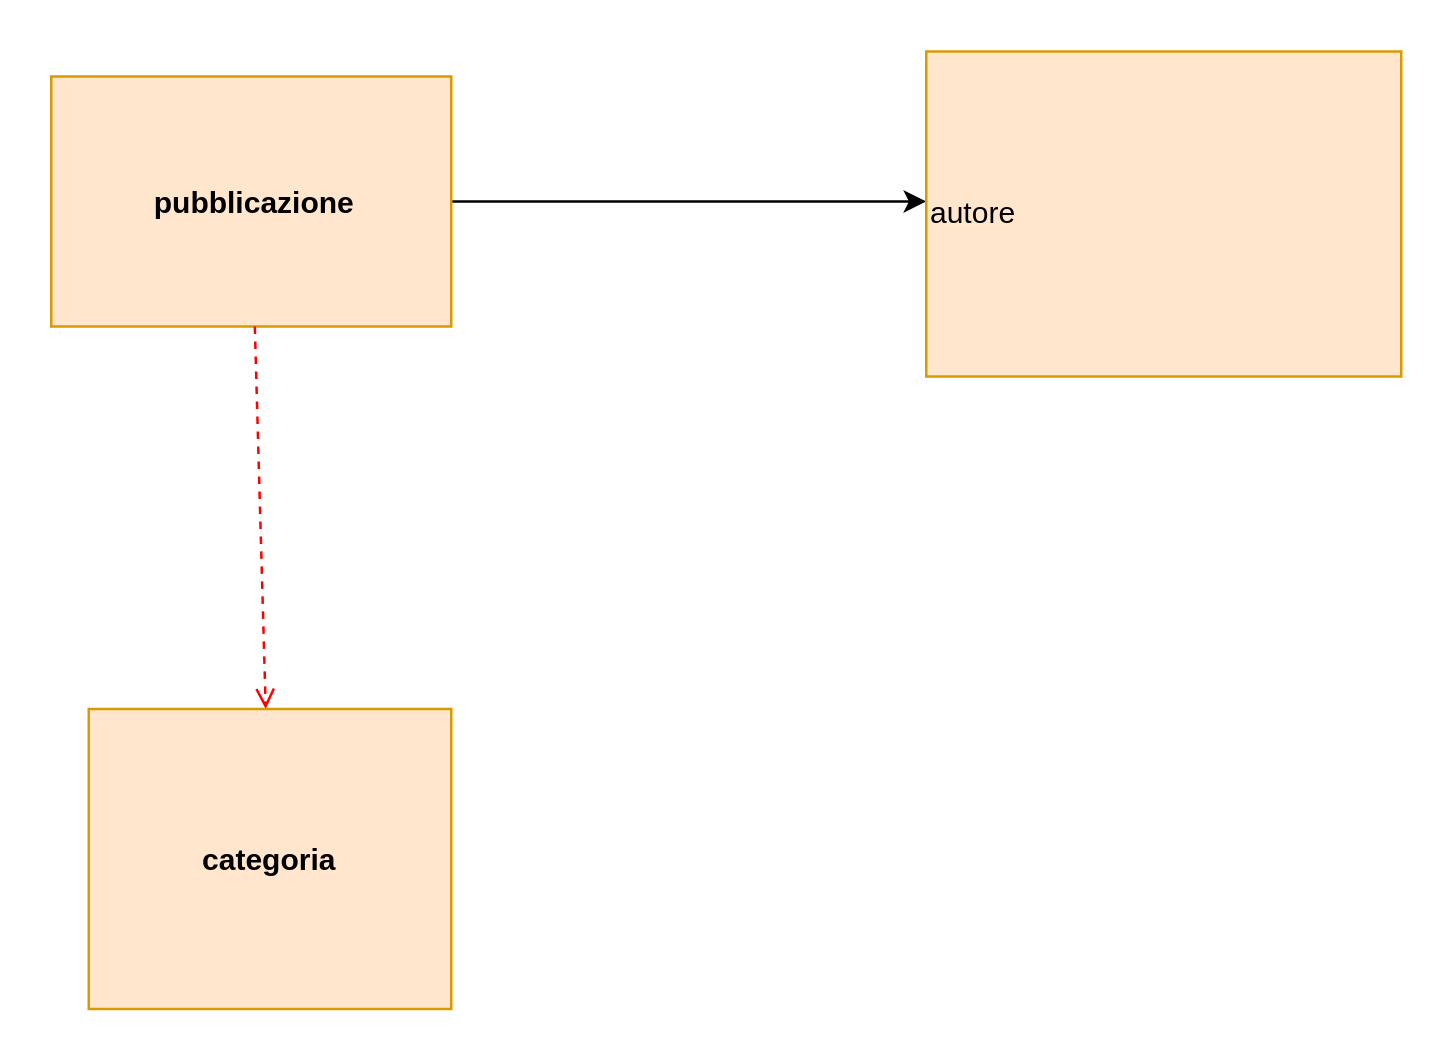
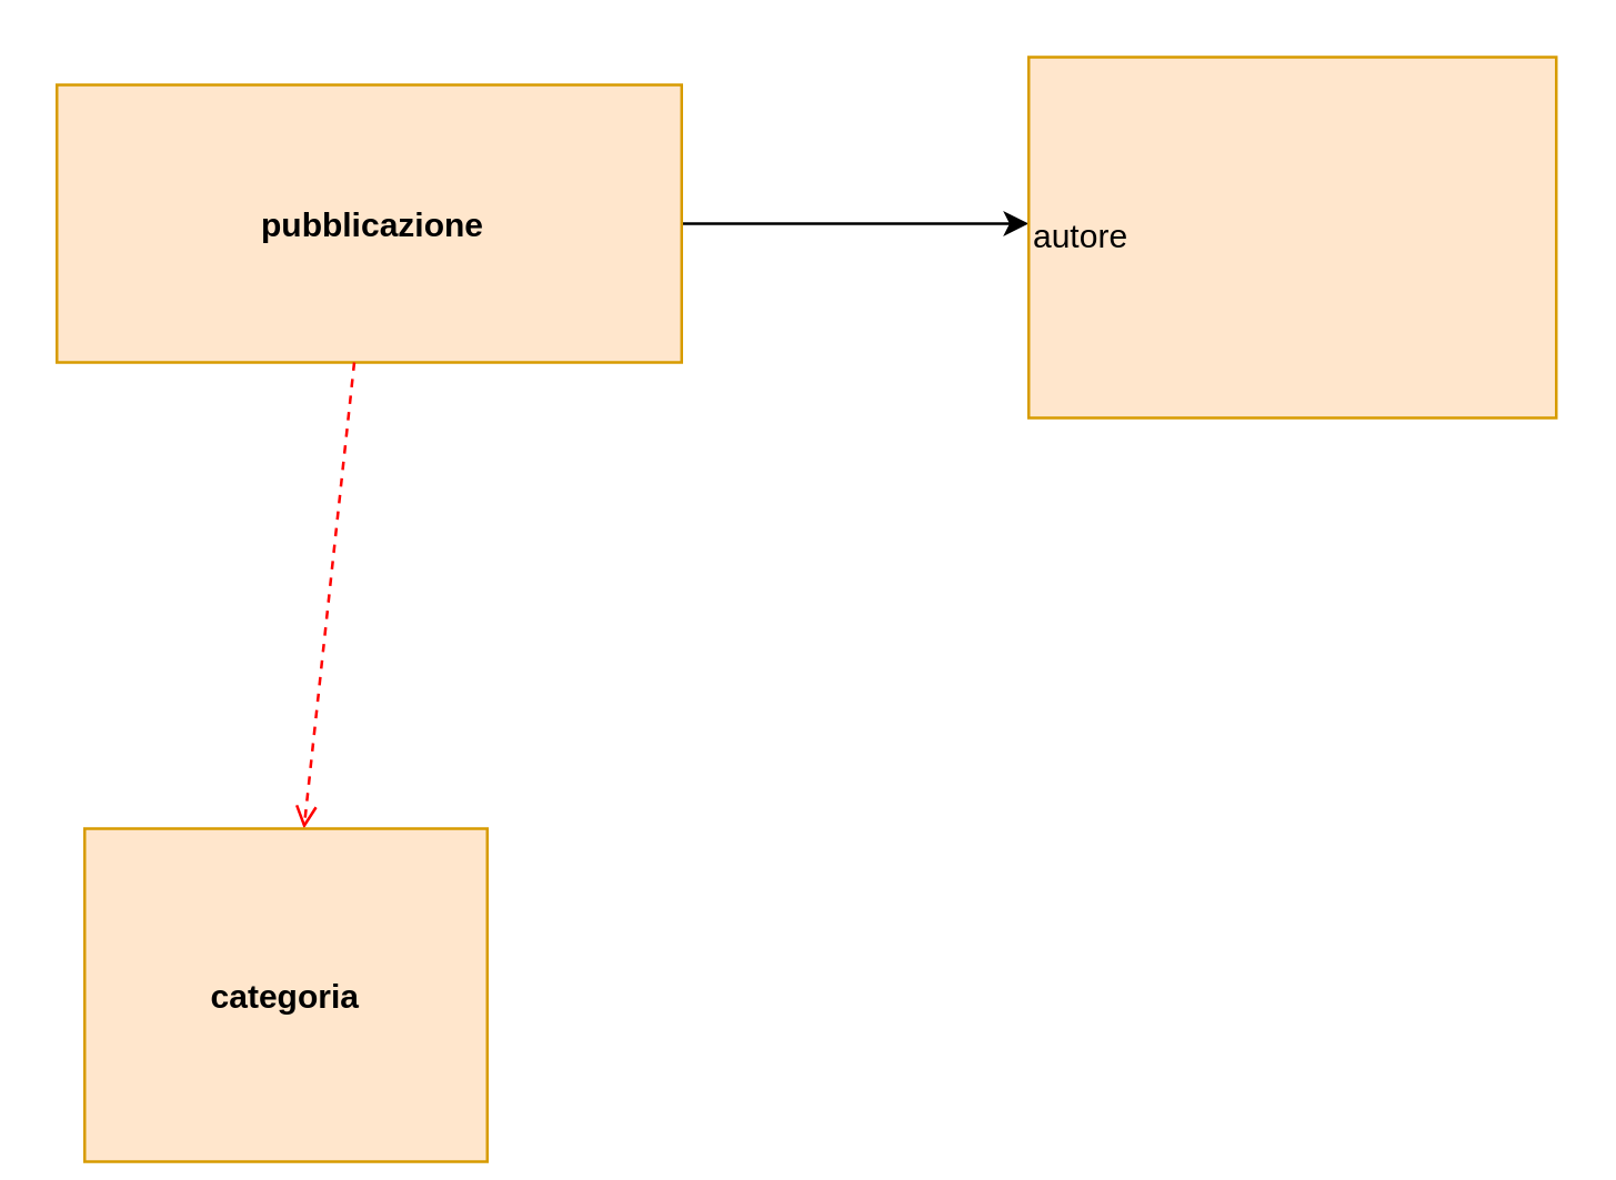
- <mxCell id="3" value="pubblicazione" style="fontStyle=1;spacingLeft=3;fillColor=#ffe6cc;strokeColor=#d79b00;" parent="1" vertex="1"><mxGeometry x="20" y="30" width="160" height="100" as="geometry" /></mxCell>
+ <mxCell id="3" value="pubblicazione" style="fontStyle=1;spacingLeft=3;fillColor=#ffe6cc;strokeColor=#d79b00;" parent="1" vertex="1"><mxGeometry x="20" y="30" width="225" height="100" as="geometry" /></mxCell>
- <mxCell id="5" value="categoria" style="fontStyle=1;fillColor=#ffe6cc;strokeColor=#d79b00;" parent="1" vertex="1"><mxGeometry x="35" y="283" width="145" height="120" as="geometry" /></mxCell>
+ <mxCell id="5" value="categoria" style="fontStyle=1;fillColor=#ffe6cc;strokeColor=#d79b00;" parent="1" vertex="1"><mxGeometry x="30" y="298" width="145" height="120" as="geometry" /></mxCell>
